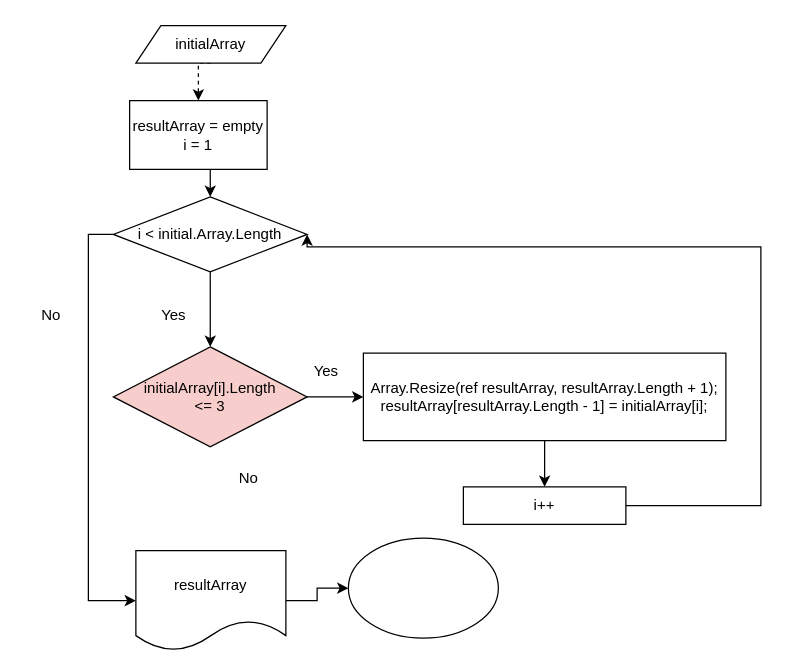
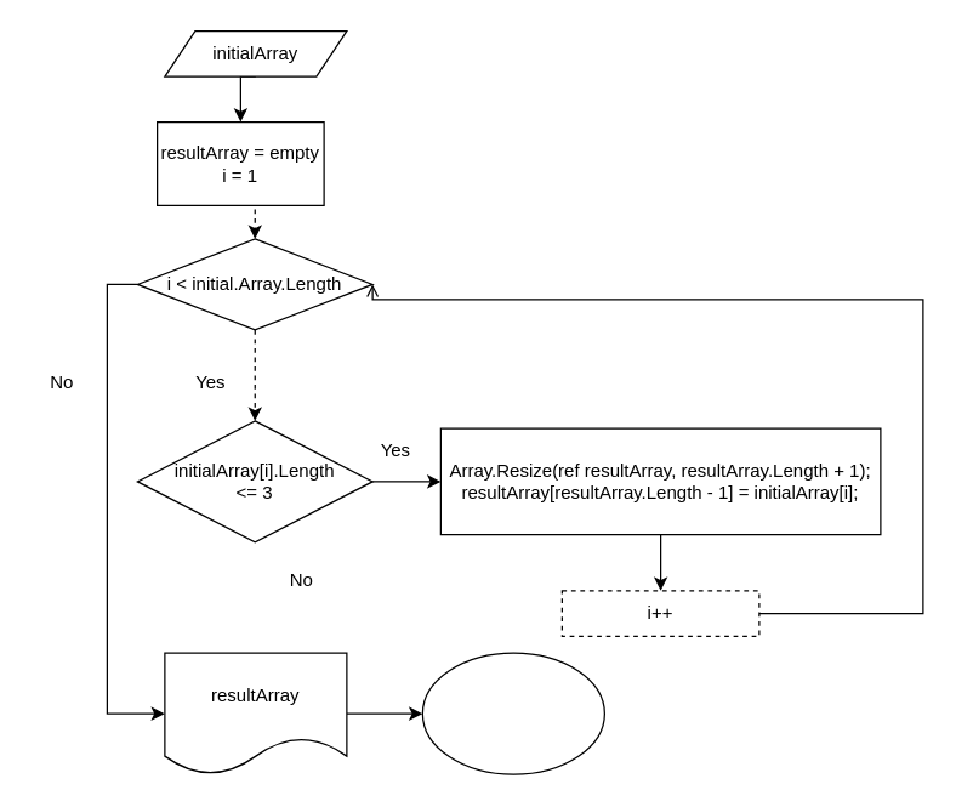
- <mxCell id="12" style="edgeStyle=orthogonalEdgeStyle;rounded=0;orthogonalLoop=1;jettySize=auto;html=1;exitX=0.5;exitY=1;exitDx=0;exitDy=0;entryX=0.5;entryY=0;entryDx=0;entryDy=0;dashed=1;" edge="1" parent="1" source="13" target="3"><mxGeometry relative="1" as="geometry" /></mxCell>
+ <mxCell id="12" style="edgeStyle=orthogonalEdgeStyle;rounded=0;orthogonalLoop=1;jettySize=auto;html=1;exitX=0.5;exitY=1;exitDx=0;exitDy=0;entryX=0.5;entryY=0;entryDx=0;entryDy=0;" edge="1" parent="1" source="13" target="3"><mxGeometry relative="1" as="geometry" /></mxCell>
- <mxCell id="2" style="edgeStyle=orthogonalEdgeStyle;rounded=0;orthogonalLoop=1;jettySize=auto;html=1;exitX=0.5;exitY=1;exitDx=0;exitDy=0;entryX=0.5;entryY=0;entryDx=0;entryDy=0;" edge="1" parent="1" source="3" target="16"><mxGeometry relative="1" as="geometry" /></mxCell>
+ <mxCell id="2" style="edgeStyle=orthogonalEdgeStyle;rounded=0;orthogonalLoop=1;jettySize=auto;html=1;exitX=0.5;exitY=1;exitDx=0;exitDy=0;entryX=0.5;entryY=0;entryDx=0;entryDy=0;dashed=1;" edge="1" parent="1" source="3" target="16"><mxGeometry relative="1" as="geometry" /></mxCell>
- <mxCell id="10" style="edgeStyle=orthogonalEdgeStyle;rounded=0;orthogonalLoop=1;jettySize=auto;html=1;entryX=1;entryY=0.5;entryDx=0;entryDy=0;exitX=1;exitY=0.5;exitDx=0;exitDy=0;" edge="1" parent="1" source="11" target="16"><mxGeometry relative="1" as="geometry"><mxPoint x="548" y="390" as="sourcePoint" /><Array as="points"><mxPoint x="608" y="404" /><mxPoint x="608" y="197" /></Array></mxGeometry></mxCell>
+ <mxCell id="10" style="edgeStyle=orthogonalEdgeStyle;rounded=0;orthogonalLoop=1;jettySize=auto;html=1;entryX=1;entryY=0.5;entryDx=0;entryDy=0;exitX=1;exitY=0.5;exitDx=0;exitDy=0;endArrow=open;" edge="1" parent="1" source="11" target="16"><mxGeometry relative="1" as="geometry"><mxPoint x="548" y="390" as="sourcePoint" /><Array as="points"><mxPoint x="608" y="404" /><mxPoint x="608" y="197" /></Array></mxGeometry></mxCell>
- <mxCell id="14" style="edgeStyle=orthogonalEdgeStyle;rounded=0;orthogonalLoop=1;jettySize=auto;html=1;exitX=0.5;exitY=1;exitDx=0;exitDy=0;entryX=0.5;entryY=0;entryDx=0;entryDy=0;" edge="1" parent="1" source="16" target="7"><mxGeometry relative="1" as="geometry" /></mxCell>
+ <mxCell id="14" style="edgeStyle=orthogonalEdgeStyle;rounded=0;orthogonalLoop=1;jettySize=auto;html=1;exitX=0.5;exitY=1;exitDx=0;exitDy=0;entryX=0.5;entryY=0;entryDx=0;entryDy=0;dashed=1;" edge="1" parent="1" source="16" target="7"><mxGeometry relative="1" as="geometry" /></mxCell>
- <mxCell id="7" value="initialArray[i].Length&lt;br&gt;&amp;lt;= 3" style="rhombus;whiteSpace=wrap;html=1;fillColor=#f8cecc;" vertex="1" parent="1"><mxGeometry x="90" y="277" width="155" height="80" as="geometry" /></mxCell>
+ <mxCell id="7" value="initialArray[i].Length&lt;br&gt;&amp;lt;= 3" style="rhombus;whiteSpace=wrap;html=1;" vertex="1" parent="1"><mxGeometry x="90" y="277" width="155" height="80" as="geometry" /></mxCell>
- <mxCell id="11" value="i++" style="rounded=0;whiteSpace=wrap;html=1;" vertex="1" parent="1"><mxGeometry x="370" y="389" width="130" height="30" as="geometry" /></mxCell>
+ <mxCell id="11" value="i++" style="rounded=0;whiteSpace=wrap;html=1;dashed=1;" vertex="1" parent="1"><mxGeometry x="370" y="389" width="130" height="30" as="geometry" /></mxCell>
- <mxCell id="19" value="resultArray" style="shape=document;whiteSpace=wrap;html=1;boundedLbl=1;fillColor=#FFFFFF;" vertex="1" parent="1"><mxGeometry x="108" y="440" width="120" height="80" as="geometry" /></mxCell>
+ <mxCell id="19" value="resultArray" style="shape=document;whiteSpace=wrap;html=1;boundedLbl=1;fillColor=#FFFFFF;" vertex="1" parent="1"><mxGeometry x="108" y="430" width="120" height="80" as="geometry" /></mxCell>
